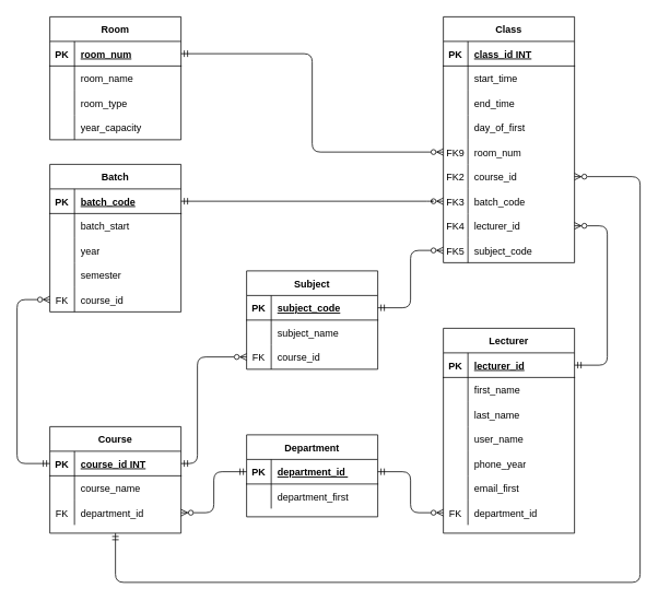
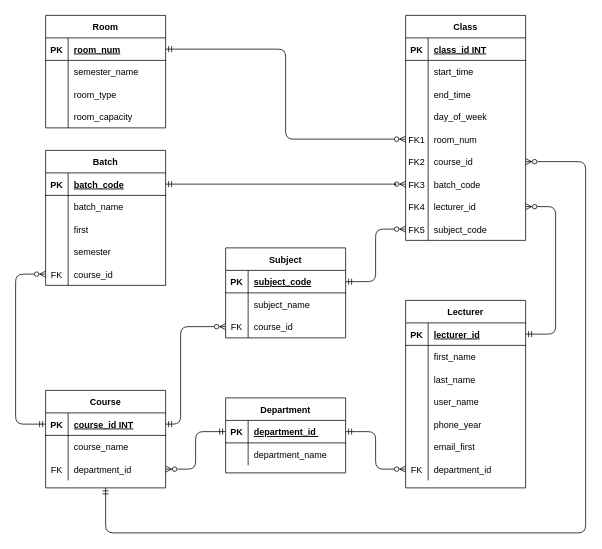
- <mxCell id="37" value="room_name " style="shape=partialRectangle;overflow=hidden;connectable=0;fillColor=none;align=left;strokeColor=inherit;top=0;left=0;bottom=0;right=0;spacingLeft=6;" vertex="1" parent="35"><mxGeometry x="30" width="130" height="30" as="geometry"><mxRectangle width="130" height="30" as="alternateBounds" /></mxGeometry></mxCell>
+ <mxCell id="37" value="semester_name " style="shape=partialRectangle;overflow=hidden;connectable=0;fillColor=none;align=left;strokeColor=inherit;top=0;left=0;bottom=0;right=0;spacingLeft=6;" vertex="1" parent="35"><mxGeometry x="30" width="130" height="30" as="geometry"><mxRectangle width="130" height="30" as="alternateBounds" /></mxGeometry></mxCell>
- <mxCell id="43" value="year_capacity" style="shape=partialRectangle;overflow=hidden;connectable=0;fillColor=none;align=left;strokeColor=inherit;top=0;left=0;bottom=0;right=0;spacingLeft=6;" vertex="1" parent="41"><mxGeometry x="30" width="130" height="30" as="geometry"><mxRectangle width="130" height="30" as="alternateBounds" /></mxGeometry></mxCell>
+ <mxCell id="43" value="room_capacity" style="shape=partialRectangle;overflow=hidden;connectable=0;fillColor=none;align=left;strokeColor=inherit;top=0;left=0;bottom=0;right=0;spacingLeft=6;" vertex="1" parent="41"><mxGeometry x="30" width="130" height="30" as="geometry"><mxRectangle width="130" height="30" as="alternateBounds" /></mxGeometry></mxCell>
- <mxCell id="92" value="day_of_first " style="shape=partialRectangle;overflow=hidden;connectable=0;fillColor=none;align=left;strokeColor=inherit;top=0;left=0;bottom=0;right=0;spacingLeft=6;" vertex="1" parent="90"><mxGeometry x="30" width="130" height="30" as="geometry"><mxRectangle width="130" height="30" as="alternateBounds" /></mxGeometry></mxCell>
+ <mxCell id="92" value="day_of_week " style="shape=partialRectangle;overflow=hidden;connectable=0;fillColor=none;align=left;strokeColor=inherit;top=0;left=0;bottom=0;right=0;spacingLeft=6;" vertex="1" parent="90"><mxGeometry x="30" width="130" height="30" as="geometry"><mxRectangle width="130" height="30" as="alternateBounds" /></mxGeometry></mxCell>
- <mxCell id="94" value="FK9" style="shape=partialRectangle;overflow=hidden;connectable=0;fillColor=none;strokeColor=inherit;top=0;left=0;bottom=0;right=0;" vertex="1" parent="93"><mxGeometry width="30" height="30" as="geometry"><mxRectangle width="30" height="30" as="alternateBounds" /></mxGeometry></mxCell>
+ <mxCell id="94" value="FK1" style="shape=partialRectangle;overflow=hidden;connectable=0;fillColor=none;strokeColor=inherit;top=0;left=0;bottom=0;right=0;" vertex="1" parent="93"><mxGeometry width="30" height="30" as="geometry"><mxRectangle width="30" height="30" as="alternateBounds" /></mxGeometry></mxCell>
- <mxCell id="70" value="batch_start " style="shape=partialRectangle;overflow=hidden;connectable=0;fillColor=none;align=left;strokeColor=inherit;top=0;left=0;bottom=0;right=0;spacingLeft=6;" vertex="1" parent="68"><mxGeometry x="30" width="130" height="30" as="geometry"><mxRectangle width="130" height="30" as="alternateBounds" /></mxGeometry></mxCell>
+ <mxCell id="70" value="batch_name " style="shape=partialRectangle;overflow=hidden;connectable=0;fillColor=none;align=left;strokeColor=inherit;top=0;left=0;bottom=0;right=0;spacingLeft=6;" vertex="1" parent="68"><mxGeometry x="30" width="130" height="30" as="geometry"><mxRectangle width="130" height="30" as="alternateBounds" /></mxGeometry></mxCell>
- <mxCell id="73" value="year" style="shape=partialRectangle;overflow=hidden;connectable=0;fillColor=none;align=left;strokeColor=inherit;top=0;left=0;bottom=0;right=0;spacingLeft=6;" vertex="1" parent="71"><mxGeometry x="30" width="130" height="30" as="geometry"><mxRectangle width="130" height="30" as="alternateBounds" /></mxGeometry></mxCell>
+ <mxCell id="73" value="first" style="shape=partialRectangle;overflow=hidden;connectable=0;fillColor=none;align=left;strokeColor=inherit;top=0;left=0;bottom=0;right=0;spacingLeft=6;" vertex="1" parent="71"><mxGeometry x="30" width="130" height="30" as="geometry"><mxRectangle width="130" height="30" as="alternateBounds" /></mxGeometry></mxCell>
- <mxCell id="8" value="department_first " style="shape=partialRectangle;overflow=hidden;connectable=0;fillColor=none;align=left;strokeColor=inherit;top=0;left=0;bottom=0;right=0;spacingLeft=6;" vertex="1" parent="6"><mxGeometry x="30" width="130" height="30" as="geometry"><mxRectangle width="130" height="30" as="alternateBounds" /></mxGeometry></mxCell>
+ <mxCell id="8" value="department_name " style="shape=partialRectangle;overflow=hidden;connectable=0;fillColor=none;align=left;strokeColor=inherit;top=0;left=0;bottom=0;right=0;spacingLeft=6;" vertex="1" parent="6"><mxGeometry x="30" width="130" height="30" as="geometry"><mxRectangle width="130" height="30" as="alternateBounds" /></mxGeometry></mxCell>
